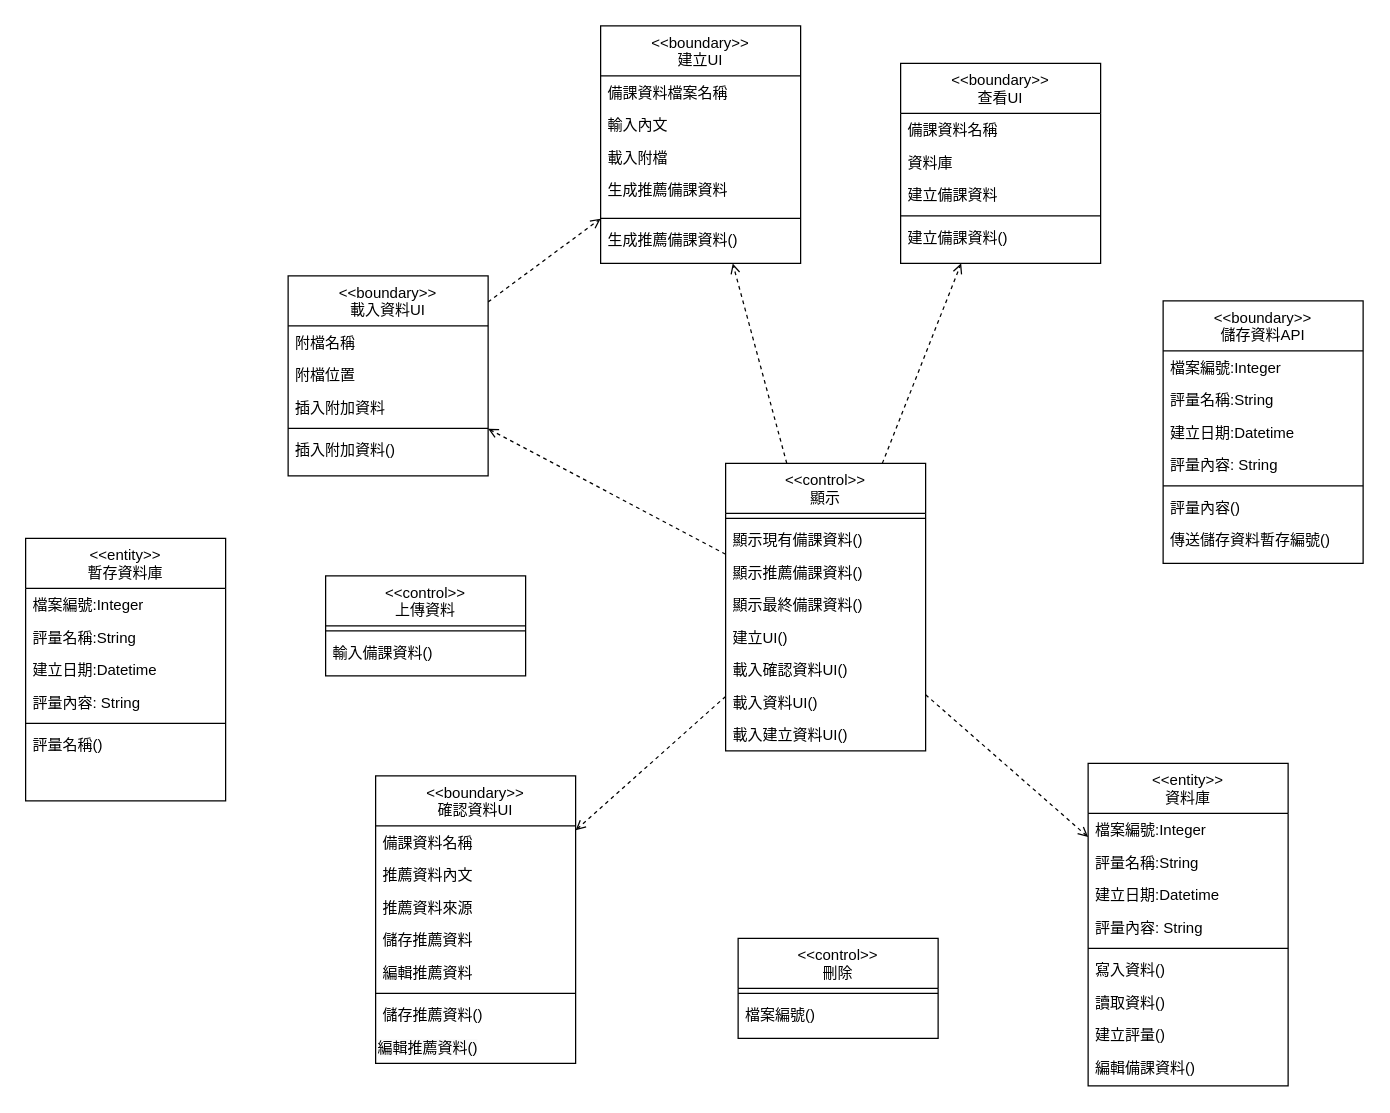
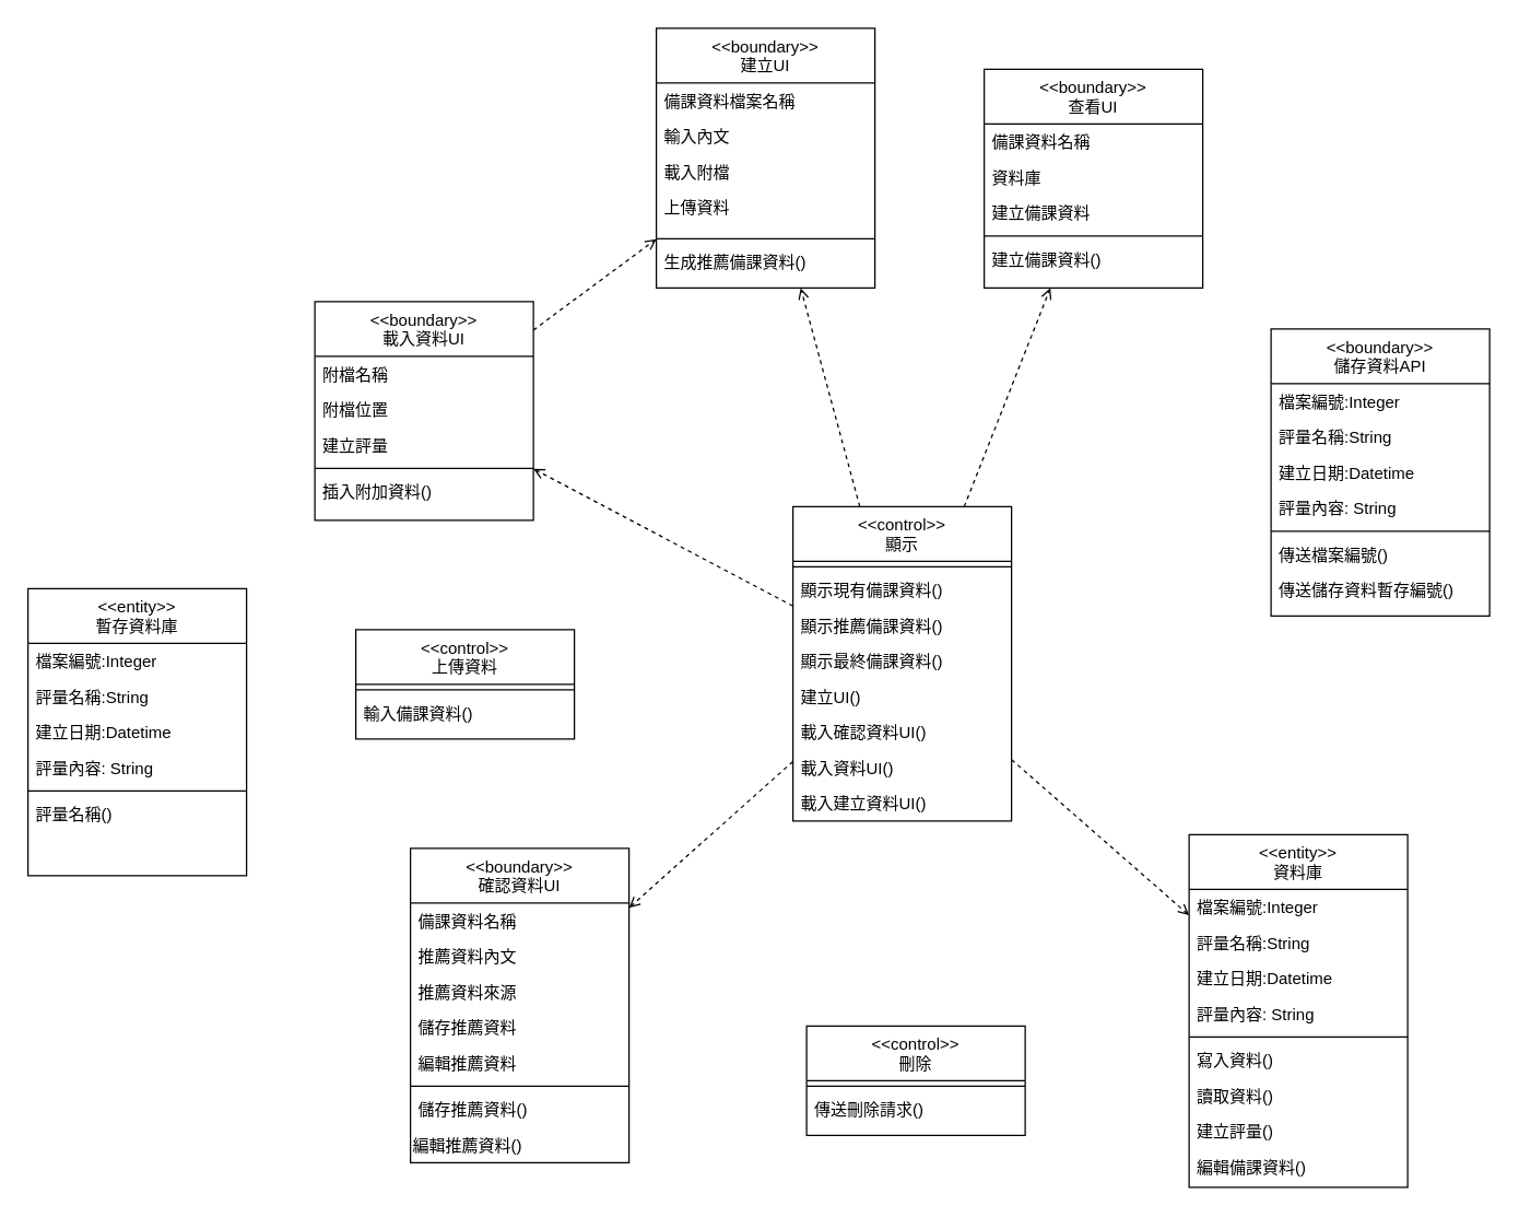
- <mxCell id="19" value="生成推薦備課資料" style="text;align=left;verticalAlign=top;spacingLeft=4;spacingRight=4;overflow=hidden;rotatable=0;points=[[0,0.5],[1,0.5]];portConstraint=eastwest;rounded=0;shadow=0;html=0;" parent="15" vertex="1"><mxGeometry y="118" width="160" height="32" as="geometry" /></mxCell>
+ <mxCell id="19" value="上傳資料" style="text;align=left;verticalAlign=top;spacingLeft=4;spacingRight=4;overflow=hidden;rotatable=0;points=[[0,0.5],[1,0.5]];portConstraint=eastwest;rounded=0;shadow=0;html=0;" parent="15" vertex="1"><mxGeometry y="118" width="160" height="32" as="geometry" /></mxCell>
- <mxCell id="12" value="插入附加資料" style="text;align=left;verticalAlign=top;spacingLeft=4;spacingRight=4;overflow=hidden;rotatable=0;points=[[0,0.5],[1,0.5]];portConstraint=eastwest;rounded=0;shadow=0;html=0;" parent="9" vertex="1"><mxGeometry y="92" width="160" height="26" as="geometry" /></mxCell>
+ <mxCell id="12" value="建立評量" style="text;align=left;verticalAlign=top;spacingLeft=4;spacingRight=4;overflow=hidden;rotatable=0;points=[[0,0.5],[1,0.5]];portConstraint=eastwest;rounded=0;shadow=0;html=0;" parent="9" vertex="1"><mxGeometry y="92" width="160" height="26" as="geometry" /></mxCell>
- <mxCell id="37" value="評量內容()" style="text;align=left;verticalAlign=top;spacingLeft=4;spacingRight=4;overflow=hidden;rotatable=0;points=[[0,0.5],[1,0.5]];portConstraint=eastwest;" parent="31" vertex="1"><mxGeometry y="152" width="160" height="26" as="geometry" /></mxCell>
+ <mxCell id="37" value="傳送檔案編號()" style="text;align=left;verticalAlign=top;spacingLeft=4;spacingRight=4;overflow=hidden;rotatable=0;points=[[0,0.5],[1,0.5]];portConstraint=eastwest;" parent="31" vertex="1"><mxGeometry y="152" width="160" height="26" as="geometry" /></mxCell>
- <mxCell id="41" value="檔案編號()" style="text;align=left;verticalAlign=top;spacingLeft=4;spacingRight=4;overflow=hidden;rotatable=0;points=[[0,0.5],[1,0.5]];portConstraint=eastwest;" parent="39" vertex="1"><mxGeometry y="48" width="160" height="26" as="geometry" /></mxCell>
+ <mxCell id="41" value="傳送刪除請求()" style="text;align=left;verticalAlign=top;spacingLeft=4;spacingRight=4;overflow=hidden;rotatable=0;points=[[0,0.5],[1,0.5]];portConstraint=eastwest;" parent="39" vertex="1"><mxGeometry y="48" width="160" height="26" as="geometry" /></mxCell>
